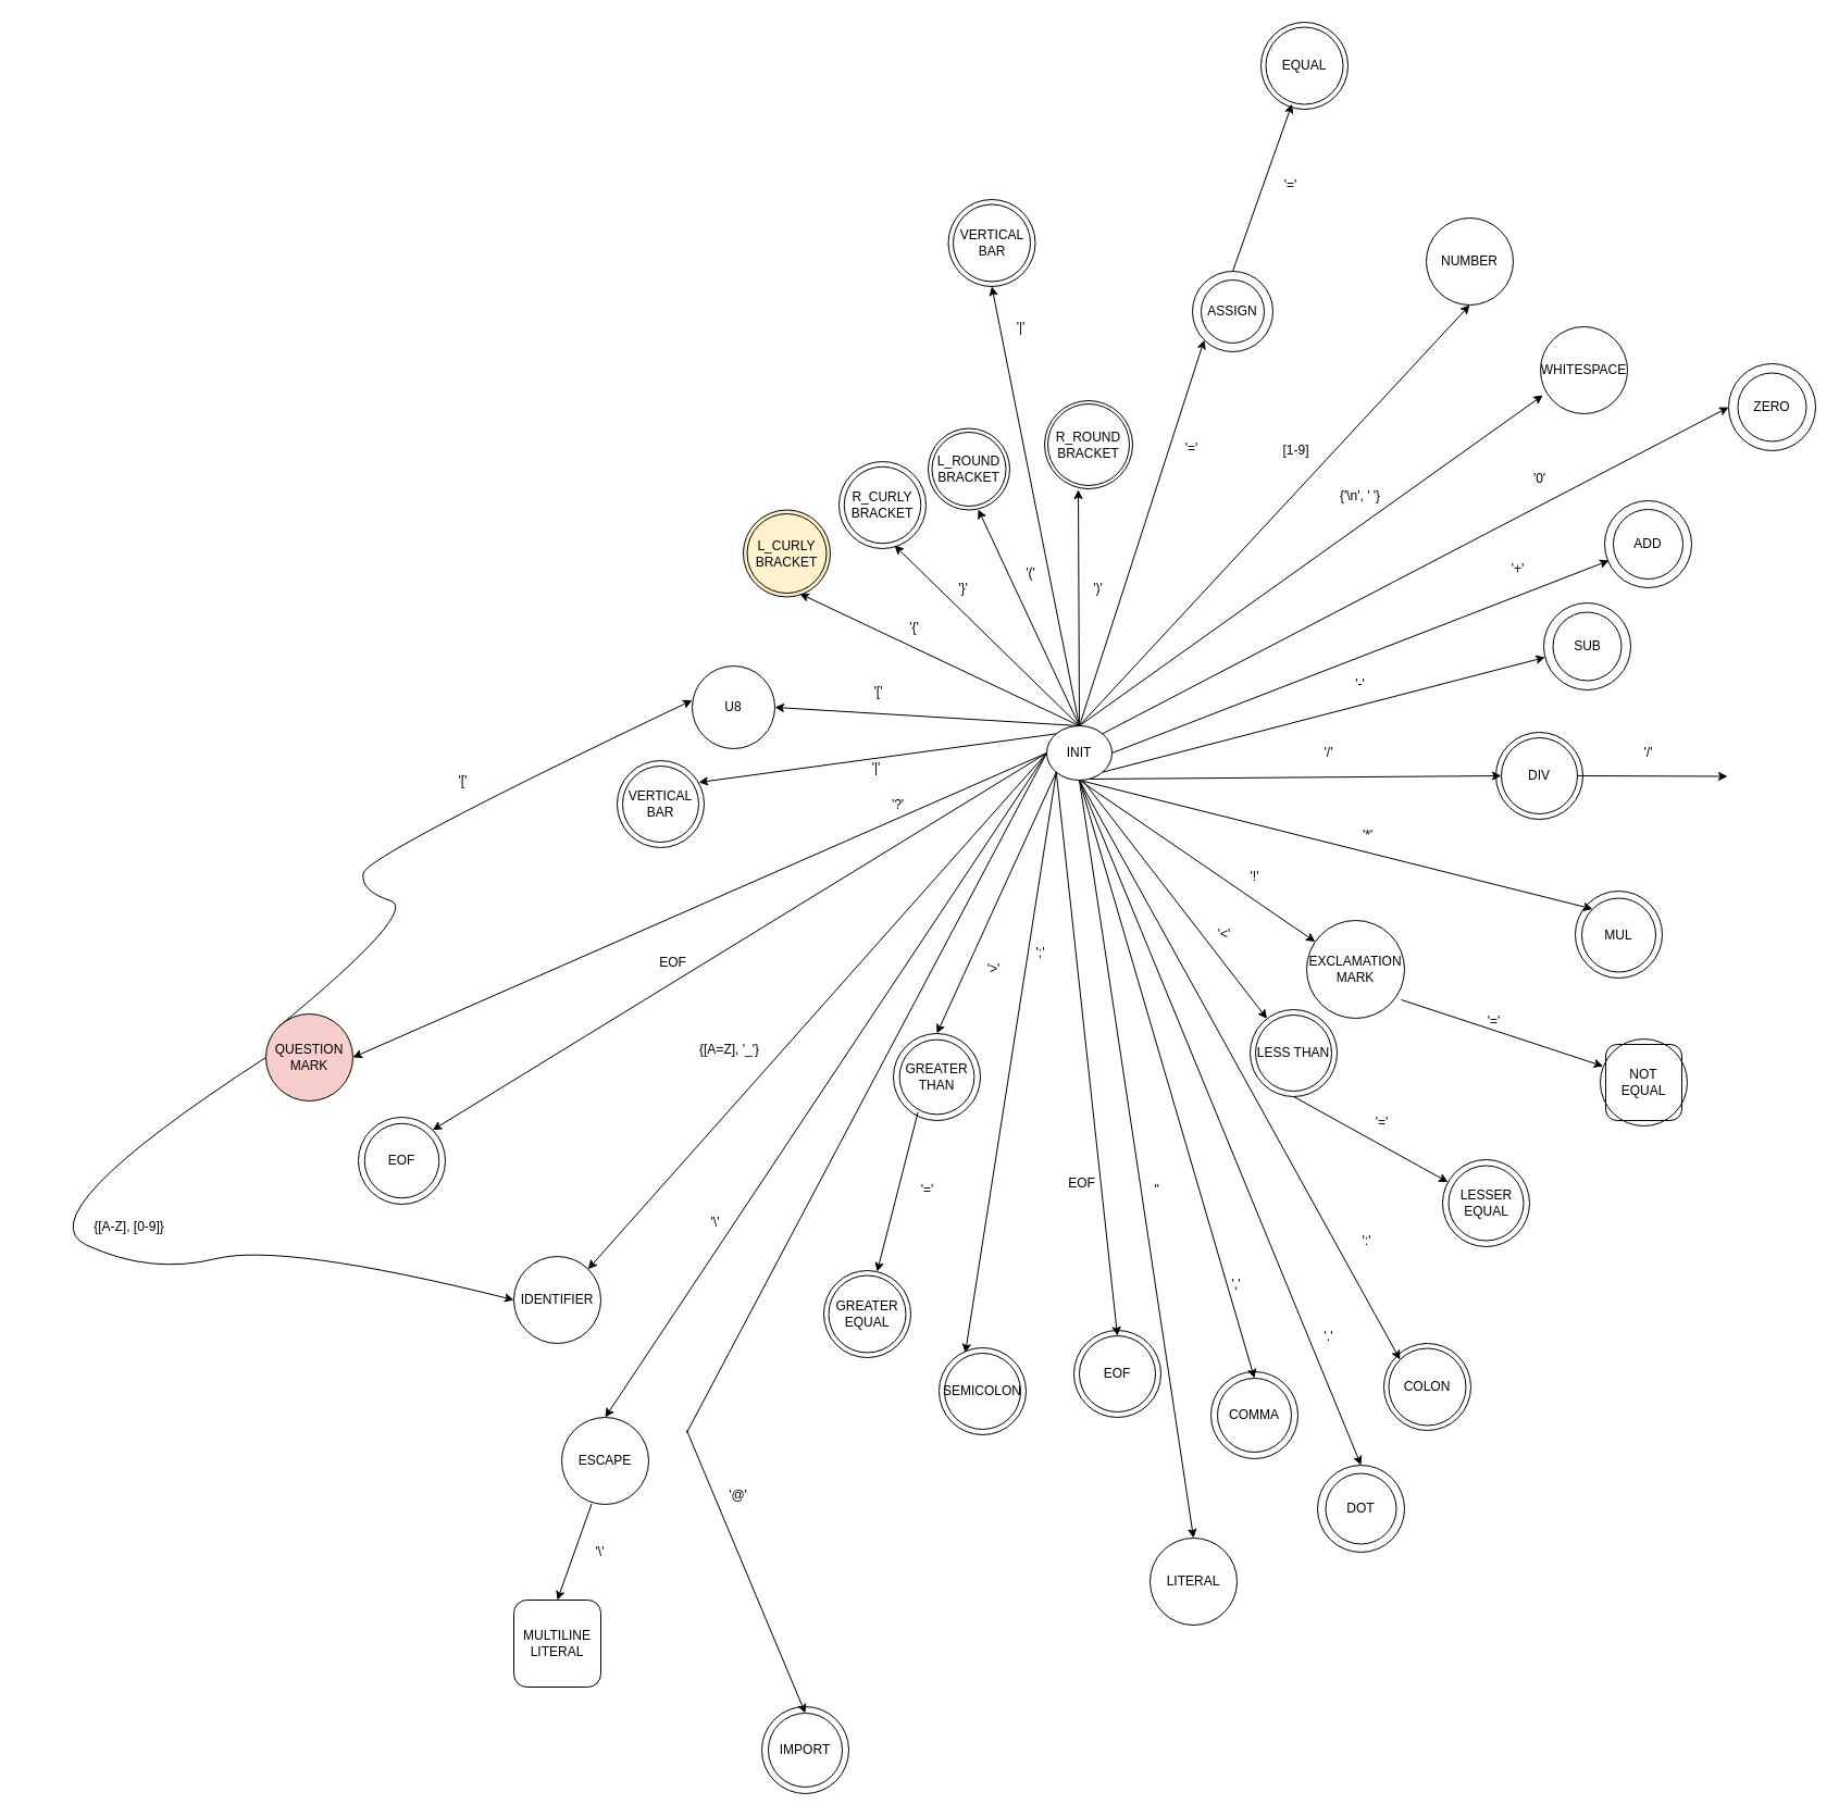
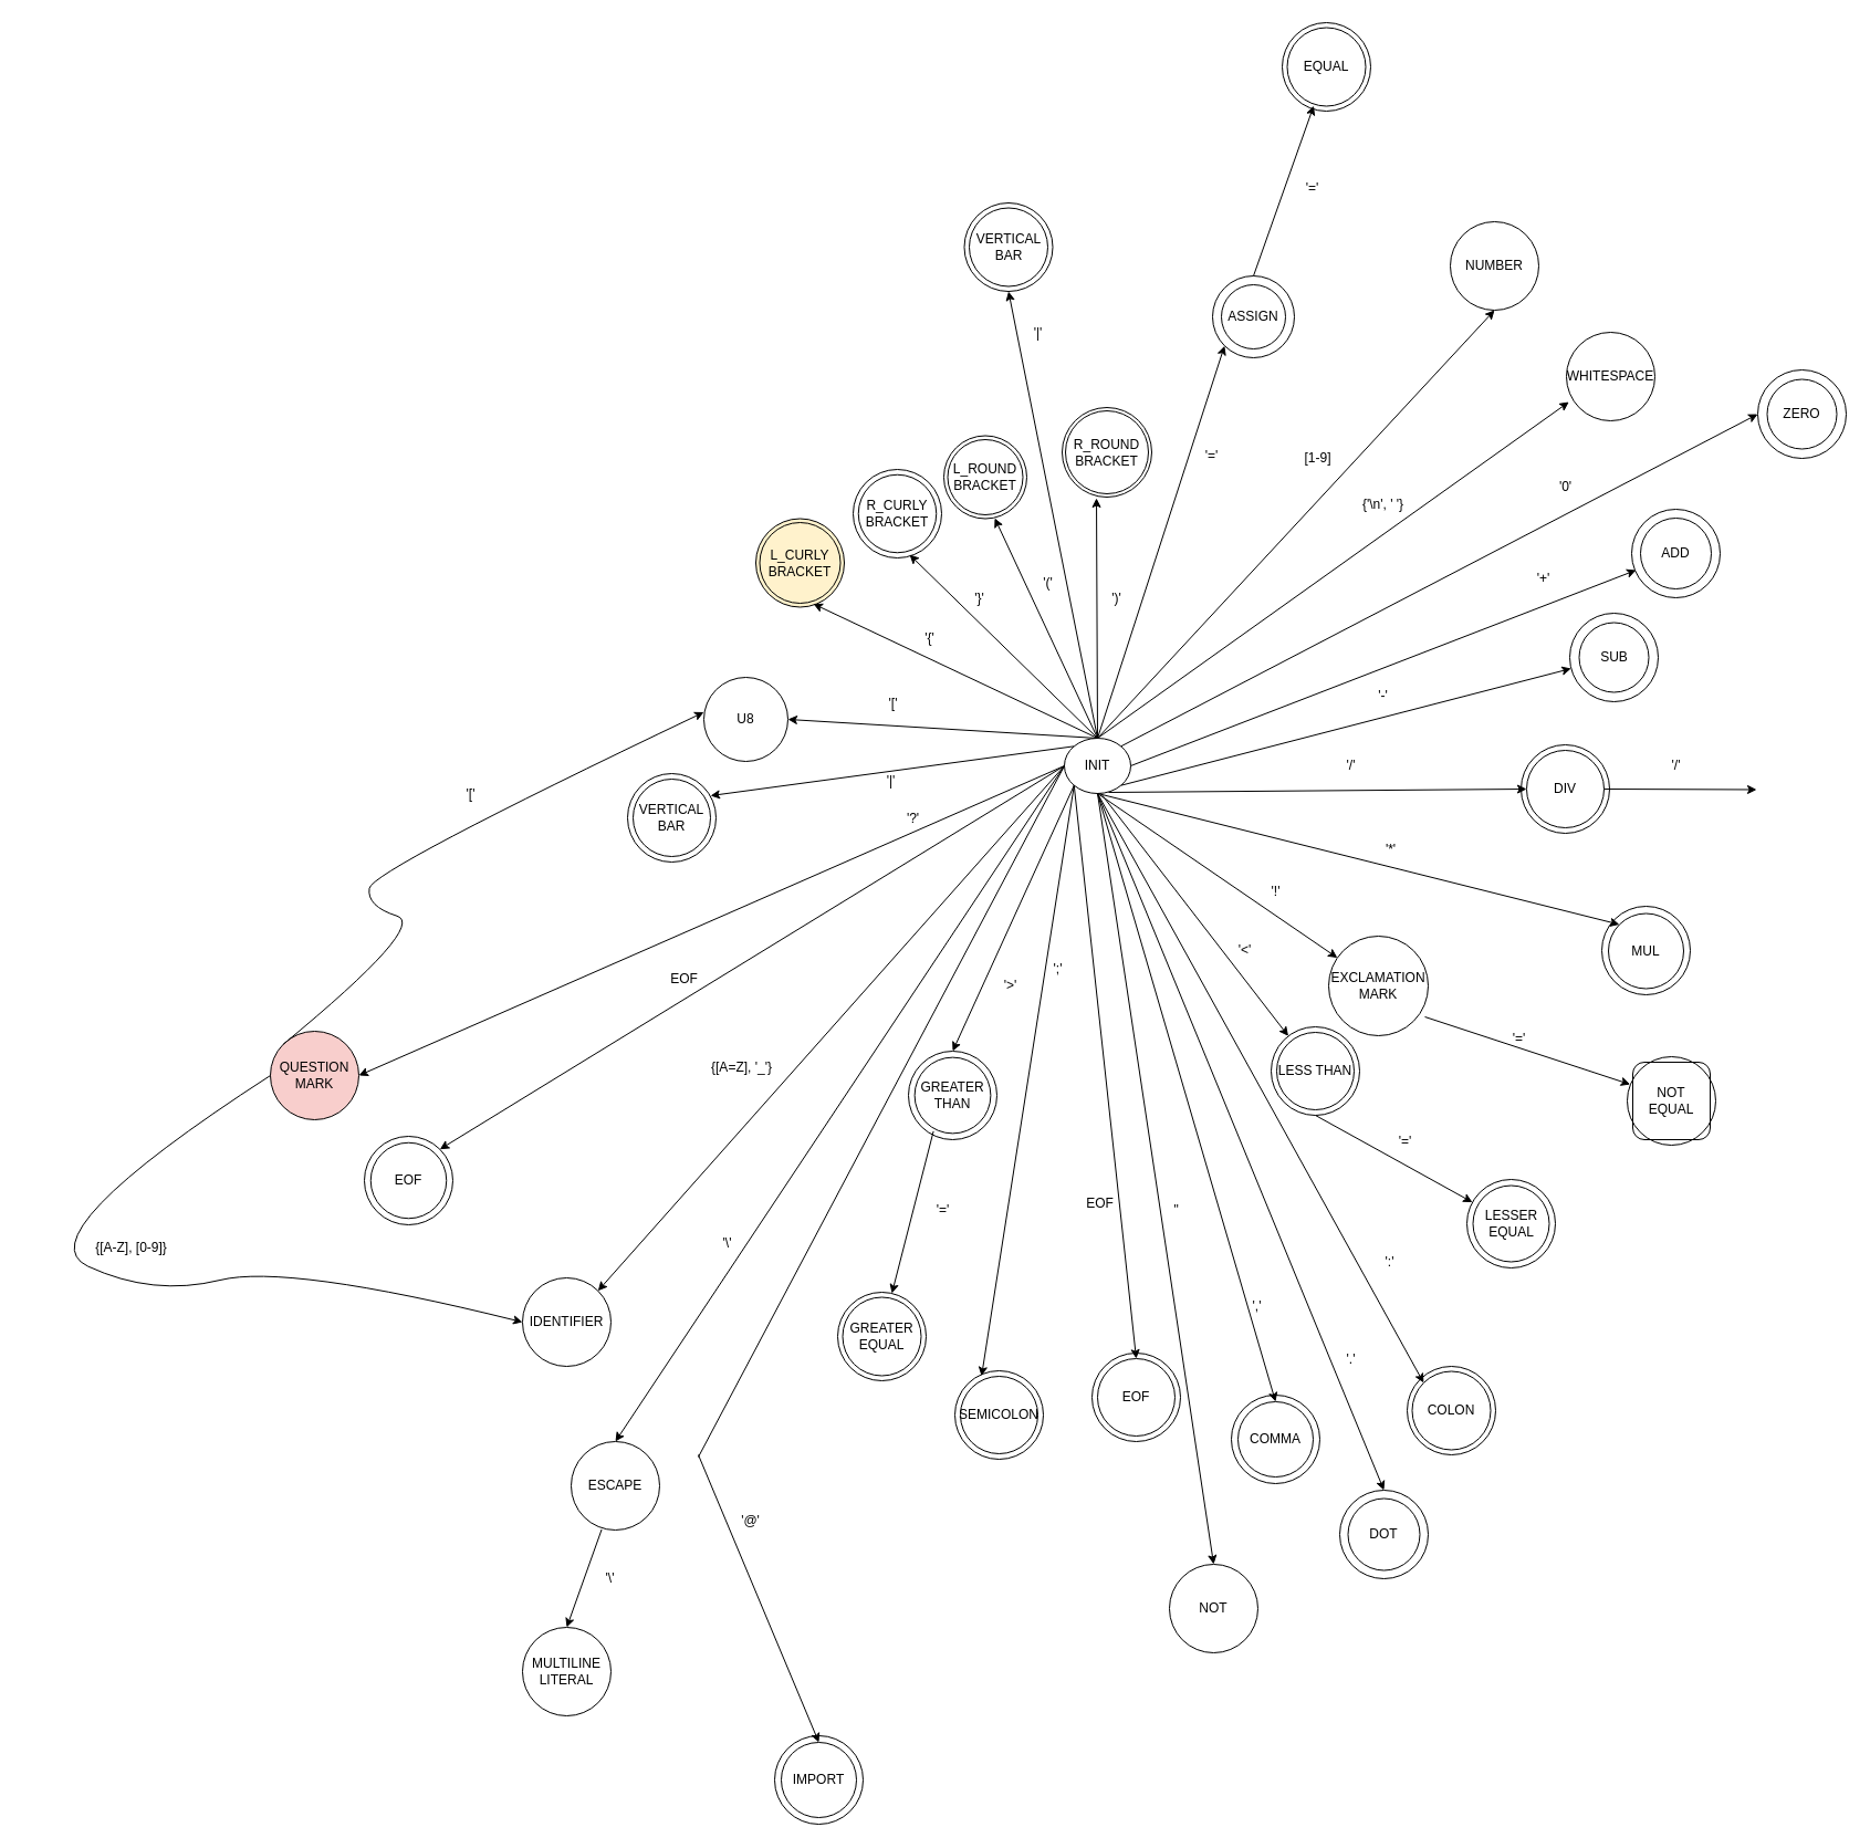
- <mxCell id="131" value="LITERAL" style="ellipse;whiteSpace=wrap;html=1;aspect=fixed;" vertex="1" parent="1"><mxGeometry x="1057" y="1414" width="80" height="80" as="geometry" /></mxCell>
+ <mxCell id="131" value="NOT" style="ellipse;whiteSpace=wrap;html=1;aspect=fixed;" vertex="1" parent="1"><mxGeometry x="1057" y="1414" width="80" height="80" as="geometry" /></mxCell>
- <mxCell id="134" value="MULTILINE LITERAL" style="whiteSpace=wrap;html=1;aspect=fixed;rounded=1;" vertex="1" parent="1"><mxGeometry x="472" y="1471" width="80" height="80" as="geometry" /></mxCell>
+ <mxCell id="134" value="MULTILINE LITERAL" style="ellipse;whiteSpace=wrap;html=1;aspect=fixed;" vertex="1" parent="1"><mxGeometry x="472" y="1471" width="80" height="80" as="geometry" /></mxCell>
